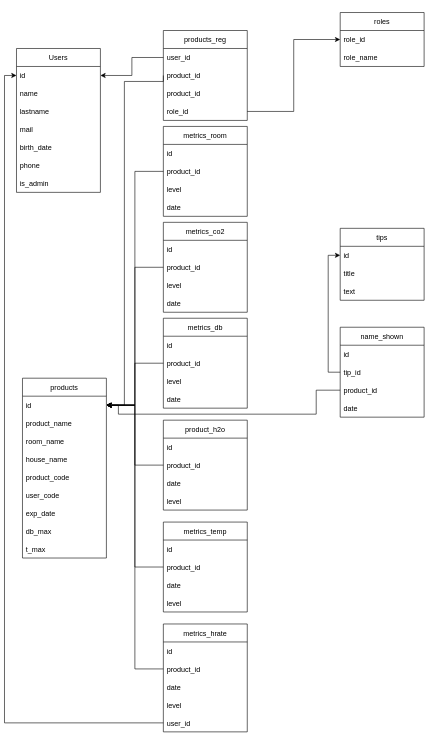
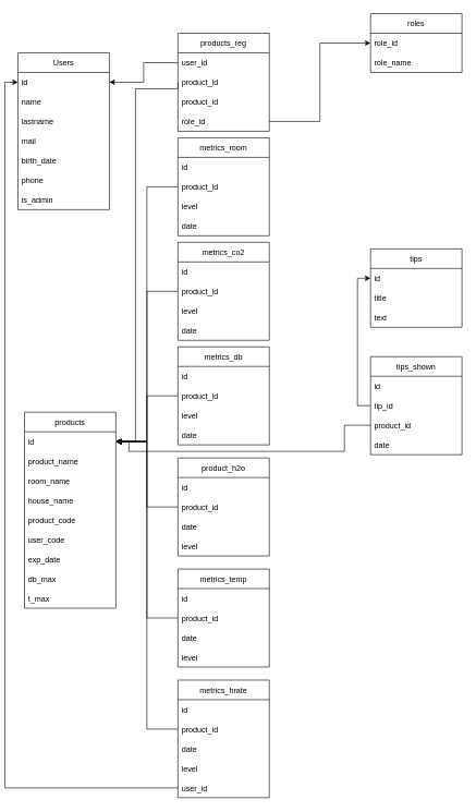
- <mxCell id="73" value="name_shown" style="swimlane;fontStyle=0;childLayout=stackLayout;horizontal=1;startSize=30;horizontalStack=0;resizeParent=1;resizeParentMax=0;resizeLast=0;collapsible=1;marginBottom=0;" vertex="1" parent="1"><mxGeometry x="560" y="545" width="140" height="150" as="geometry" /></mxCell>
+ <mxCell id="73" value="tips_shown" style="swimlane;fontStyle=0;childLayout=stackLayout;horizontal=1;startSize=30;horizontalStack=0;resizeParent=1;resizeParentMax=0;resizeLast=0;collapsible=1;marginBottom=0;" vertex="1" parent="1"><mxGeometry x="560" y="545" width="140" height="150" as="geometry" /></mxCell>
